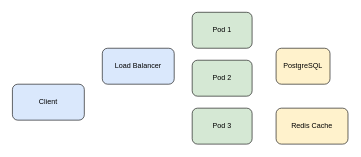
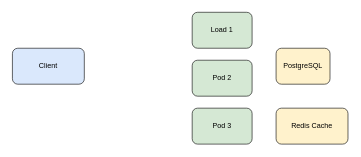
- <mxCell id="4" value="Pod 1" style="rounded=1;whiteSpace=wrap;html=1;strokeWidth=1;fillColor=#D5E8D4;gradientColor=none;strokeColor=#000000;shadow=0;labelBackgroundColor=none;" parent="1" vertex="1"><mxGeometry x="320" y="20" width="100" height="60" as="geometry" /></mxCell>
+ <mxCell id="4" value="Load 1" style="rounded=1;whiteSpace=wrap;html=1;strokeWidth=1;fillColor=#D5E8D4;gradientColor=none;strokeColor=#000000;shadow=0;labelBackgroundColor=none;" parent="1" vertex="1"><mxGeometry x="320" y="20" width="100" height="60" as="geometry" /></mxCell>
- <mxCell id="3" value="Load Balancer" style="rounded=1;whiteSpace=wrap;html=1;strokeWidth=1;fillColor=#DAE8FC;gradientColor=none;strokeColor=#000000;shadow=0;labelBackgroundColor=none;" parent="1" vertex="1"><mxGeometry x="170" y="80" width="120" height="60" as="geometry" /></mxCell>
- <mxCell id="2" value="Client" style="rounded=1;whiteSpace=wrap;html=1;strokeWidth=1;fillColor=#DAE8FC;gradientColor=none;strokeColor=#000000;shadow=0;labelBackgroundColor=none;" parent="1" vertex="1"><mxGeometry x="20" y="140" width="120" height="60" as="geometry" /></mxCell>
+ <mxCell id="2" value="Client" style="rounded=1;whiteSpace=wrap;html=1;strokeWidth=1;fillColor=#DAE8FC;gradientColor=none;strokeColor=#000000;shadow=0;labelBackgroundColor=none;" parent="1" vertex="1"><mxGeometry x="20" y="80" width="120" height="60" as="geometry" /></mxCell>
